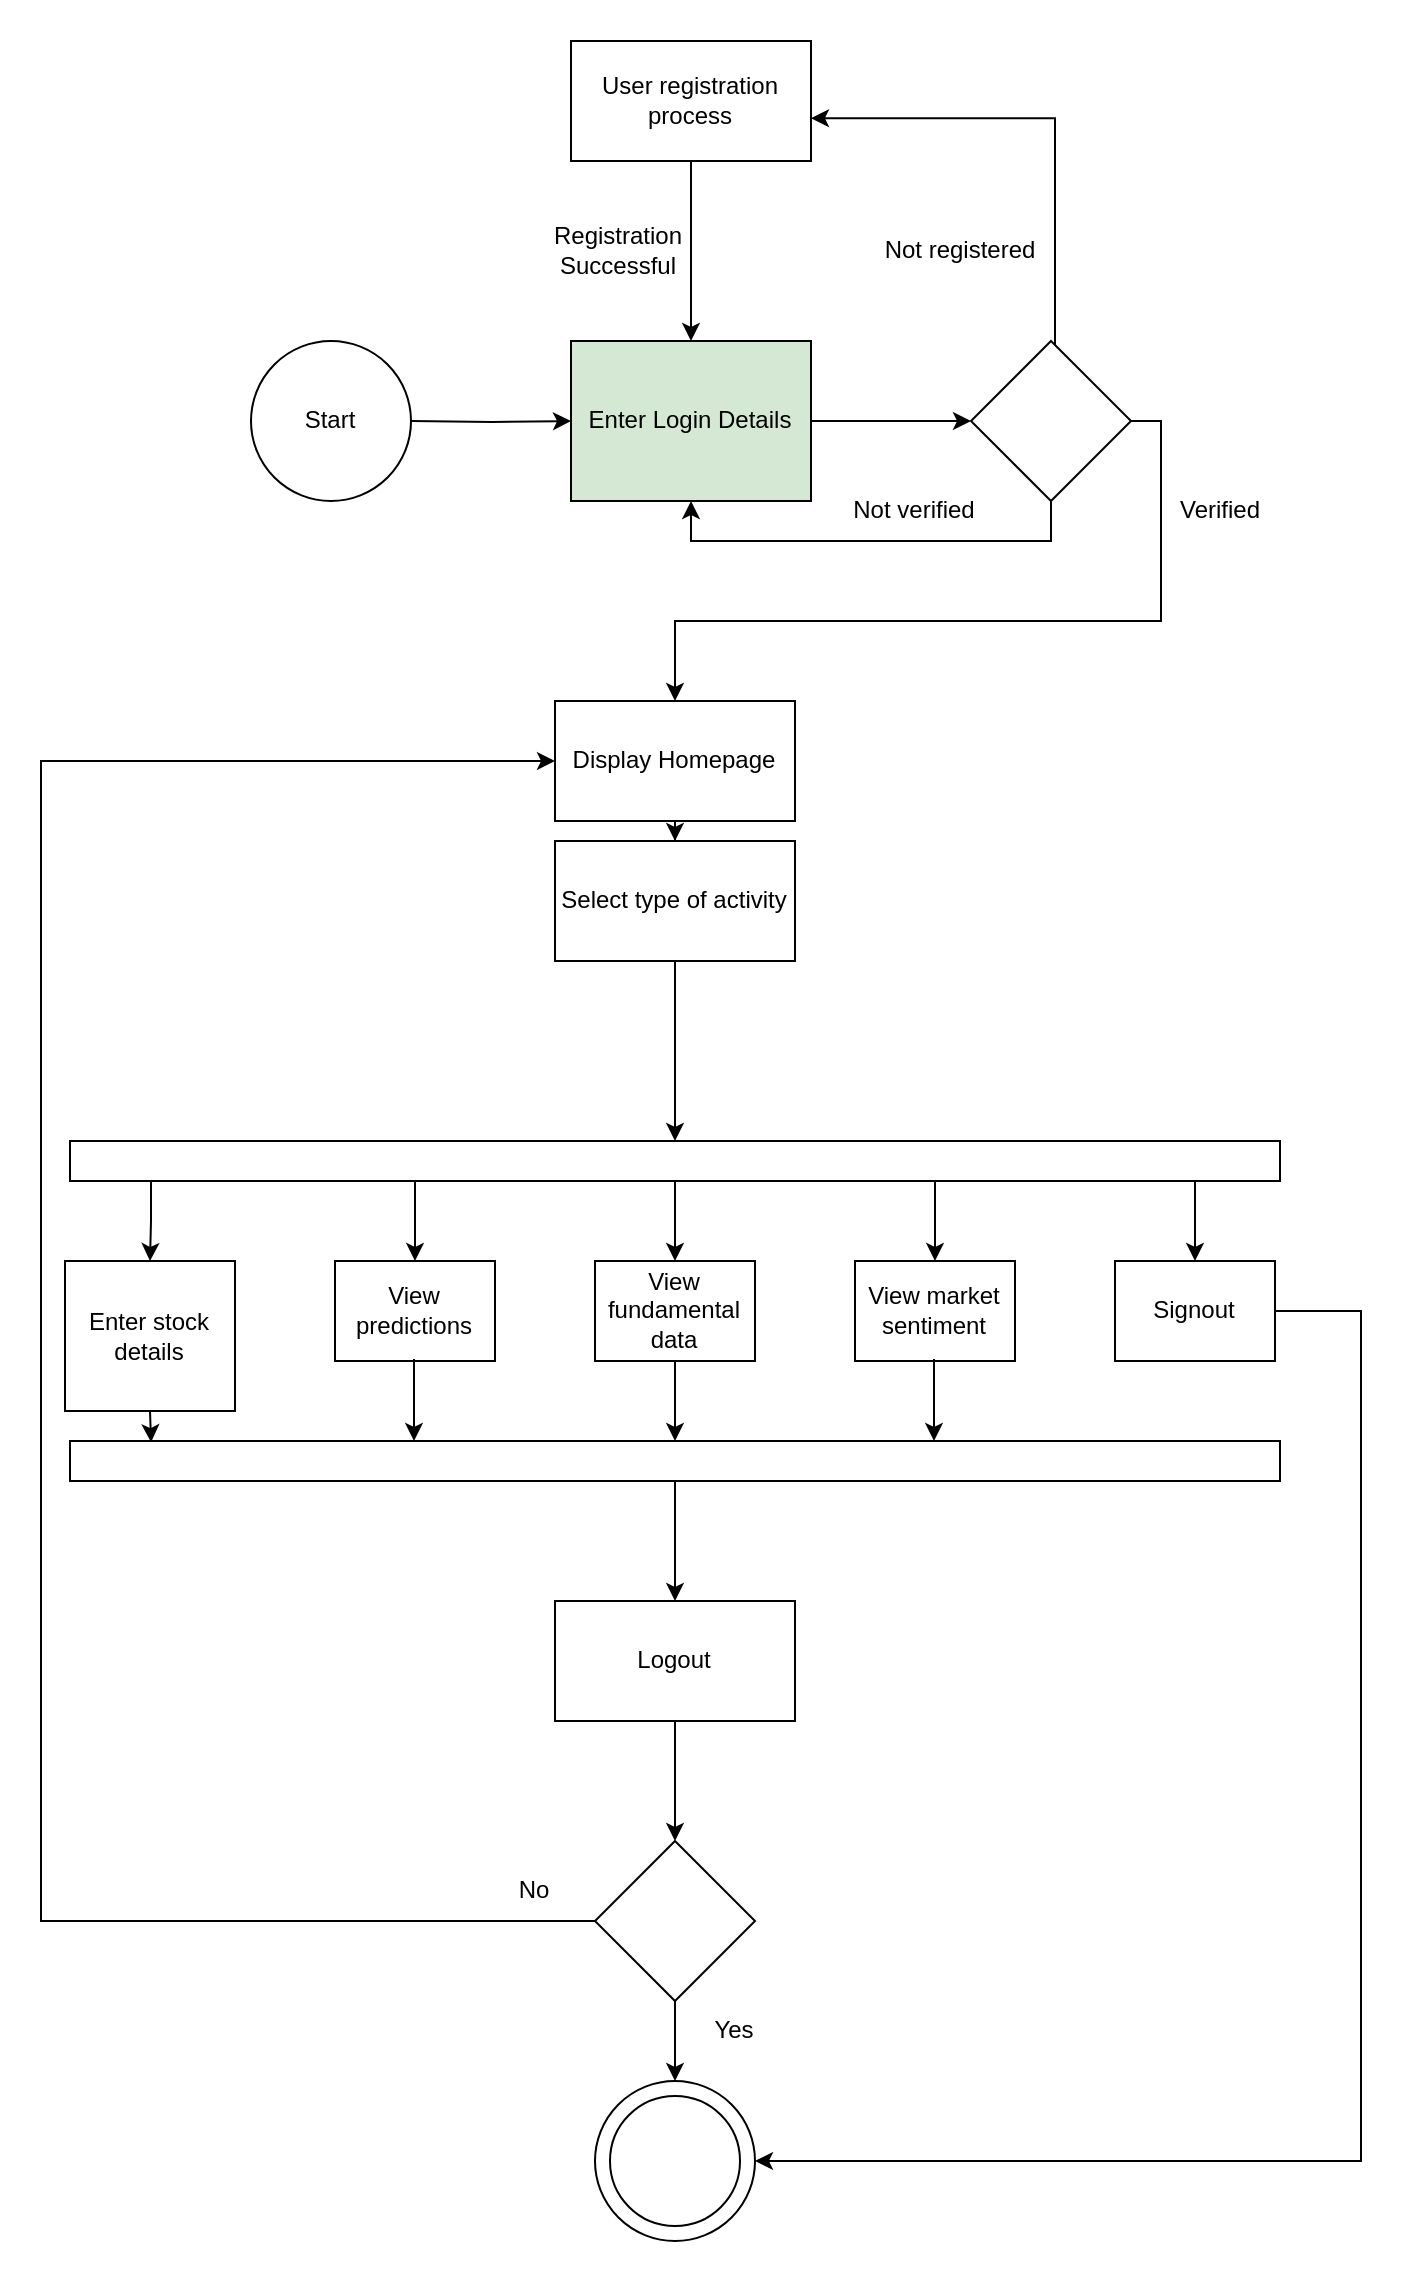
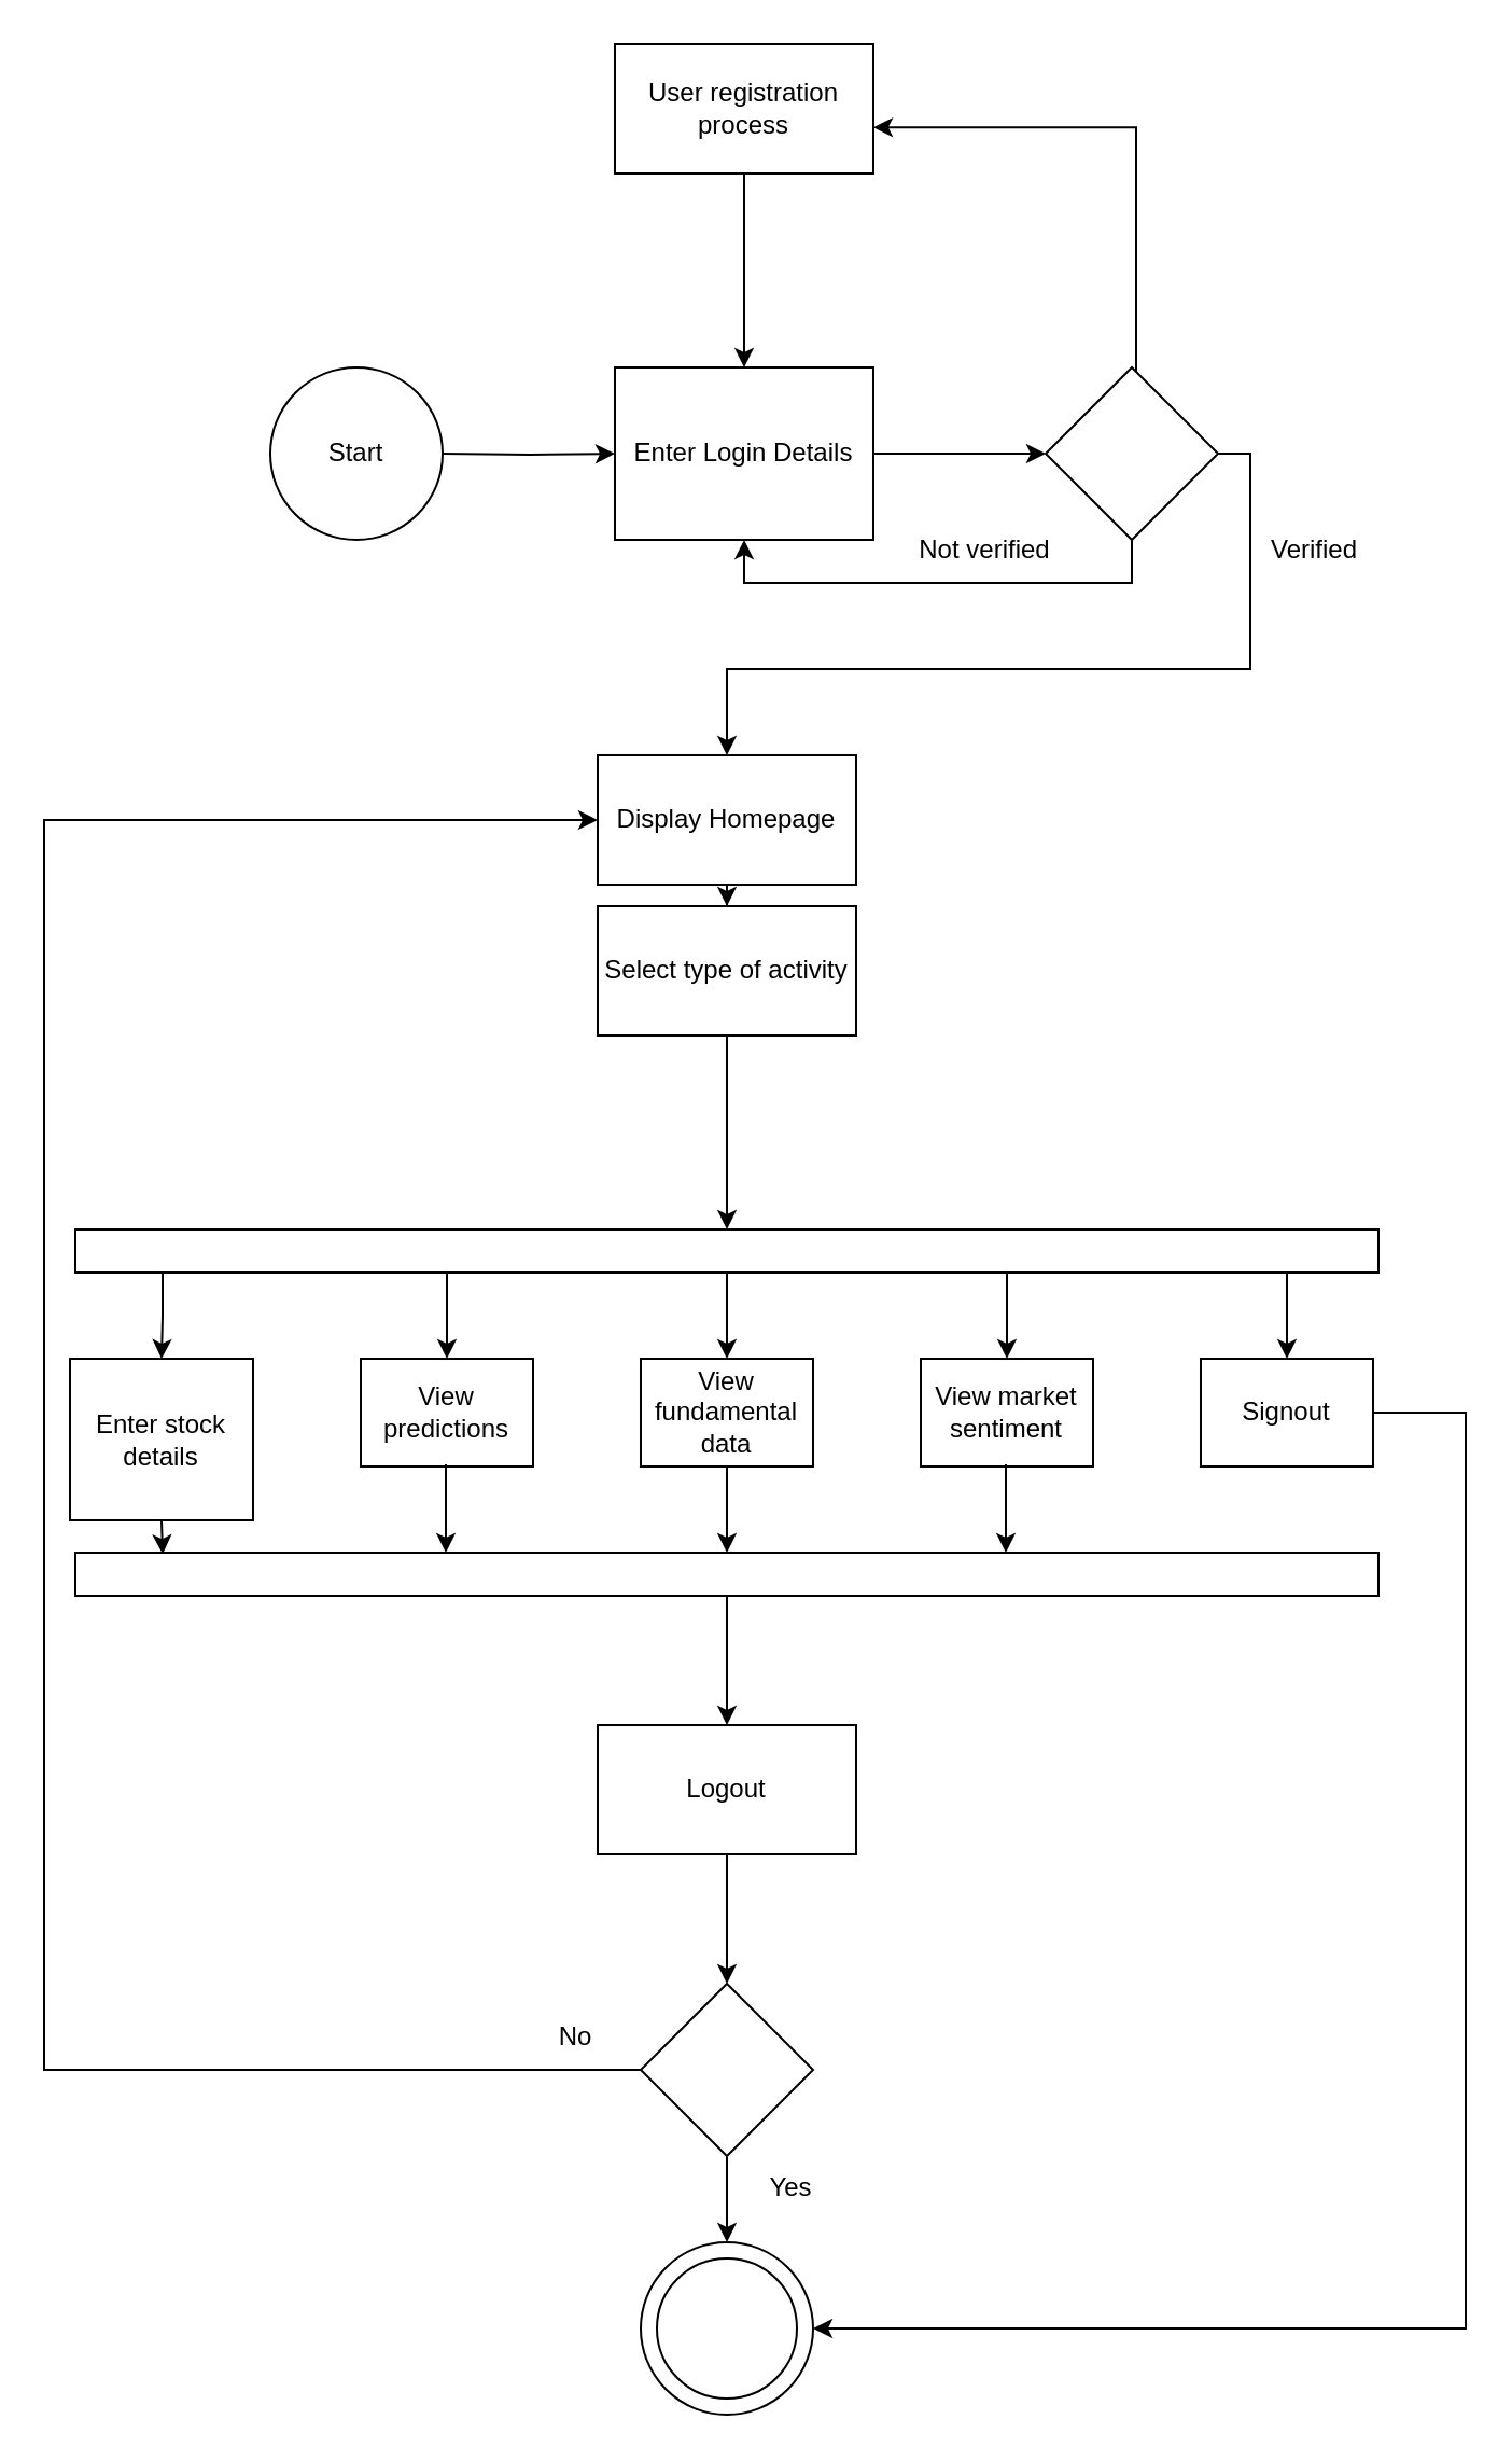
- <mxCell id="36" value="Registration&lt;br&gt;Successful" style="text;html=1;strokeColor=none;fillColor=none;align=center;verticalAlign=middle;whiteSpace=wrap;rounded=0;" parent="1" vertex="1"><mxGeometry x="279" y="110" width="60" height="30" as="geometry" /></mxCell>
- <mxCell id="10" value="Not registered" style="text;html=1;strokeColor=none;fillColor=none;align=center;verticalAlign=middle;whiteSpace=wrap;rounded=0;" parent="1" vertex="1"><mxGeometry x="420" y="110" width="120" height="30" as="geometry" /></mxCell>
- <mxCell id="5" value="Enter Login Details" style="rounded=0;whiteSpace=wrap;html=1;fillColor=#d5e8d4;" parent="1" vertex="1"><mxGeometry x="285" y="170" width="120" height="80" as="geometry" /></mxCell>
+ <mxCell id="5" value="Enter Login Details" style="rounded=0;whiteSpace=wrap;html=1;" parent="1" vertex="1"><mxGeometry x="285" y="170" width="120" height="80" as="geometry" /></mxCell>
